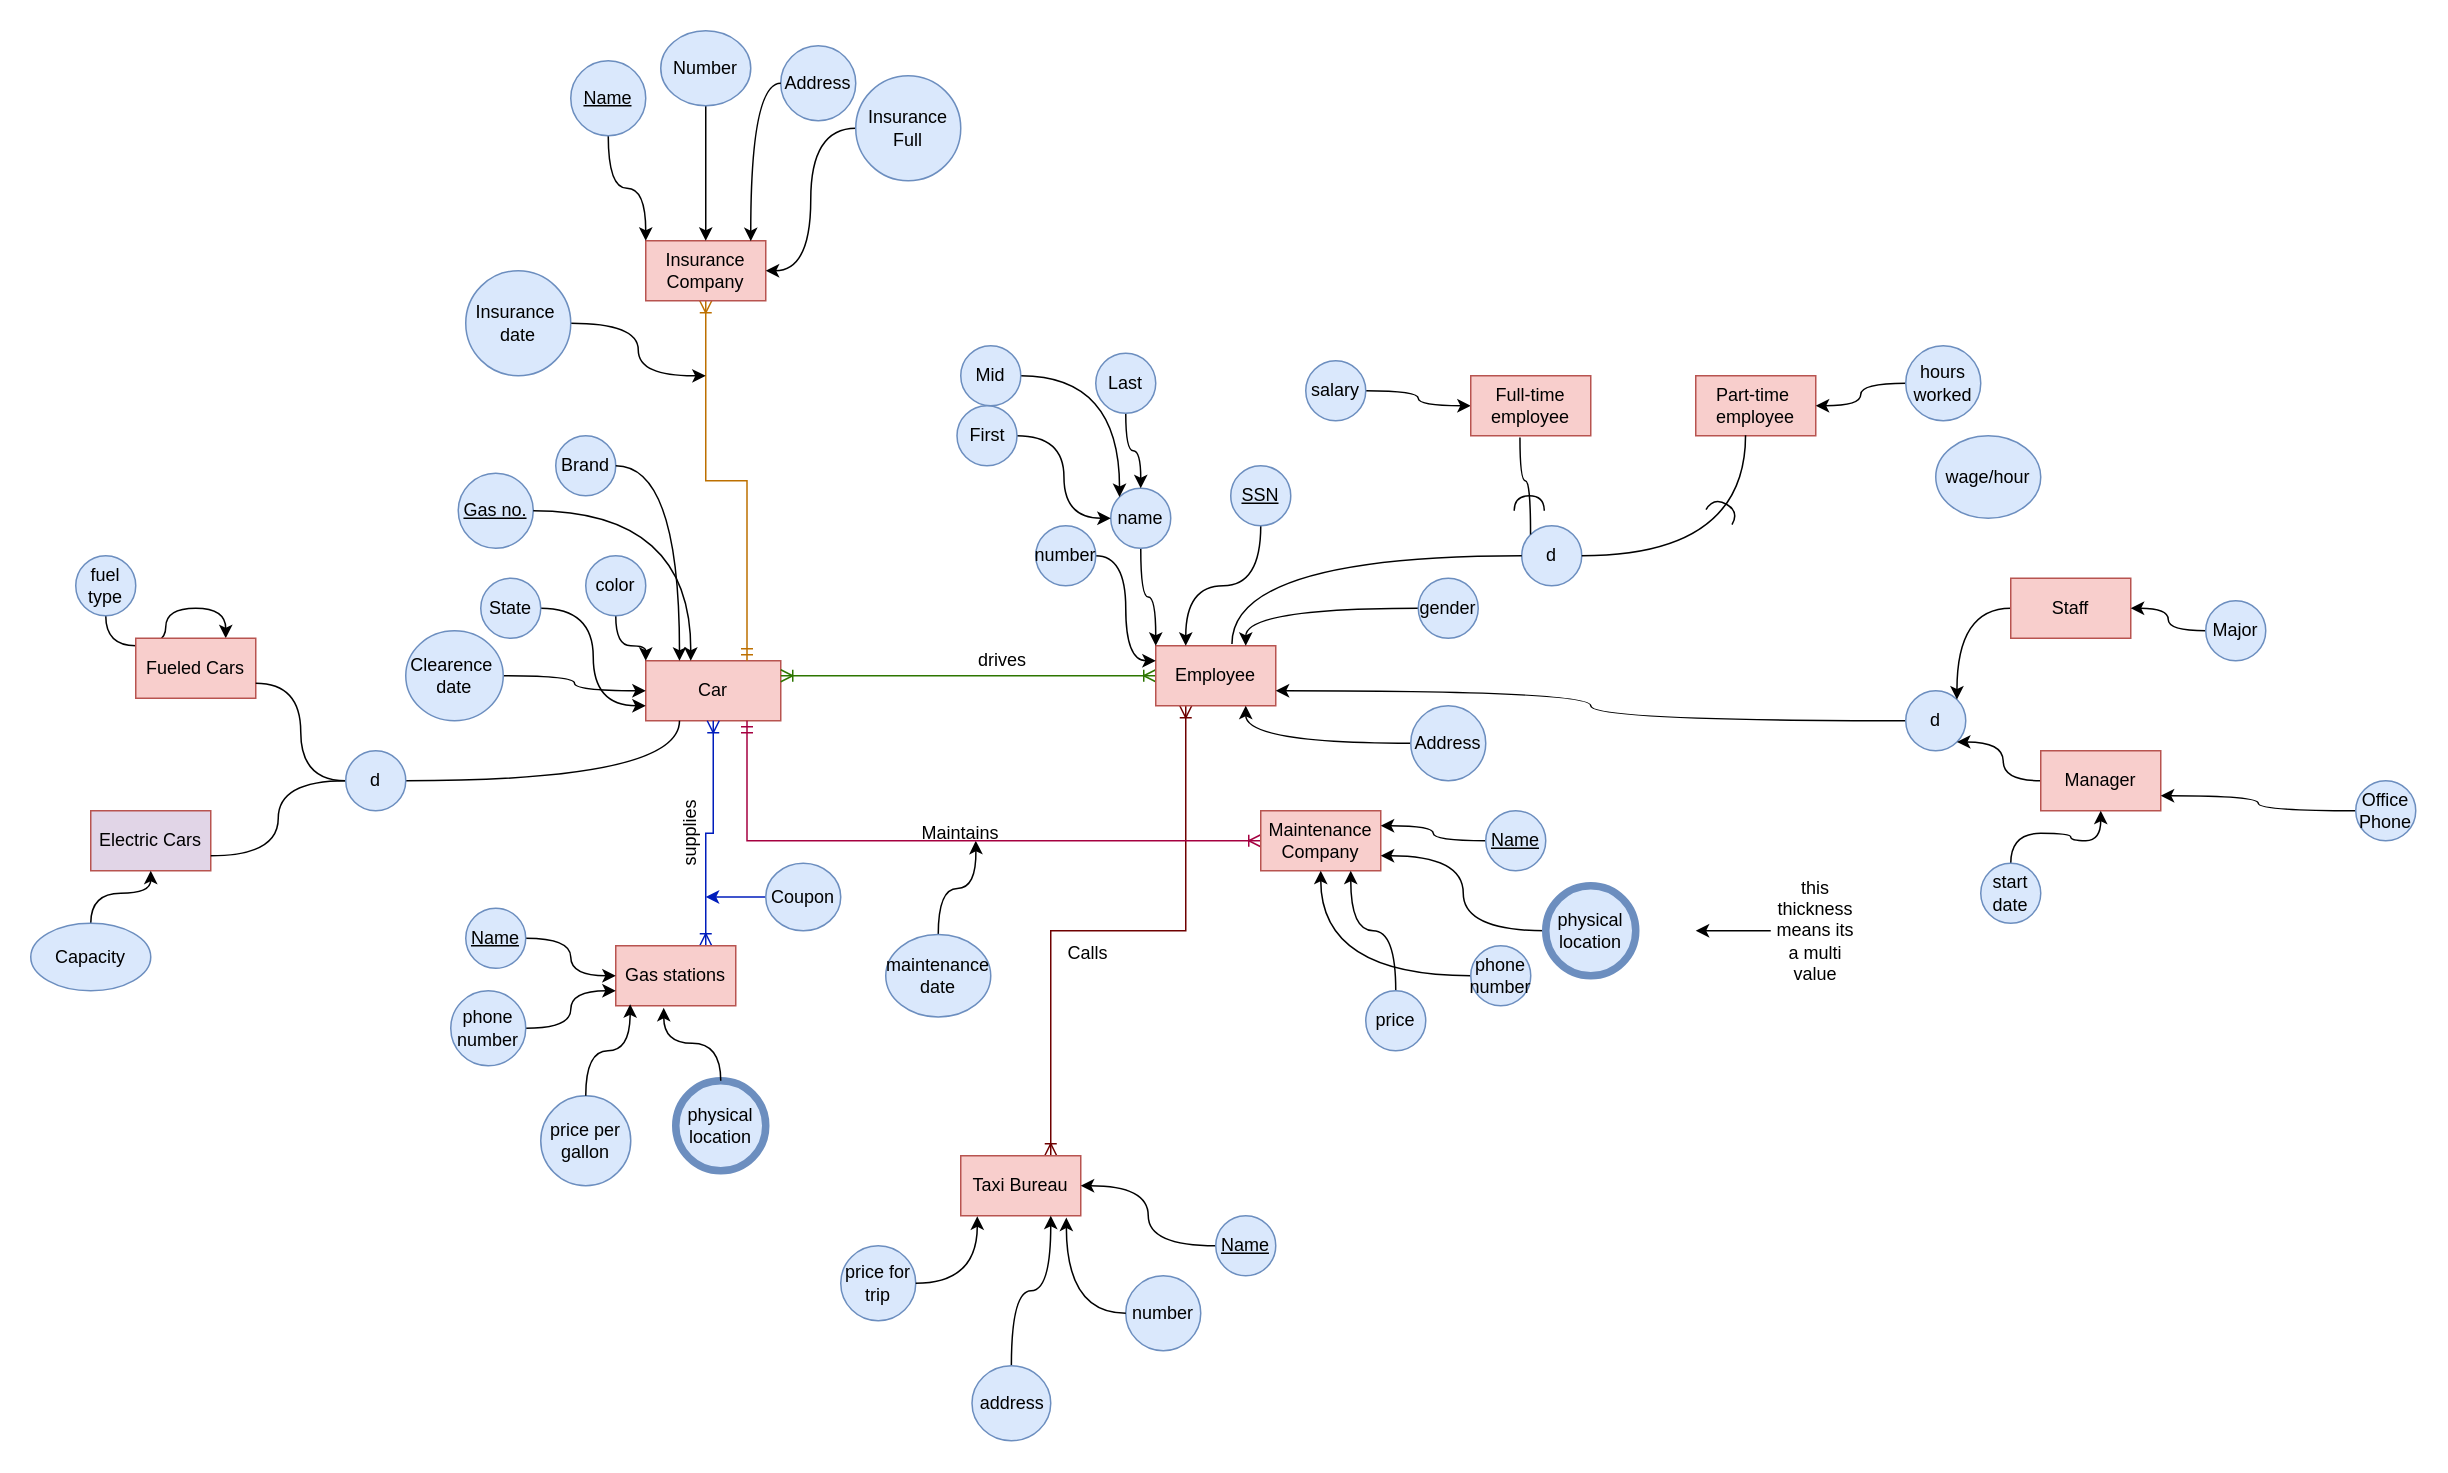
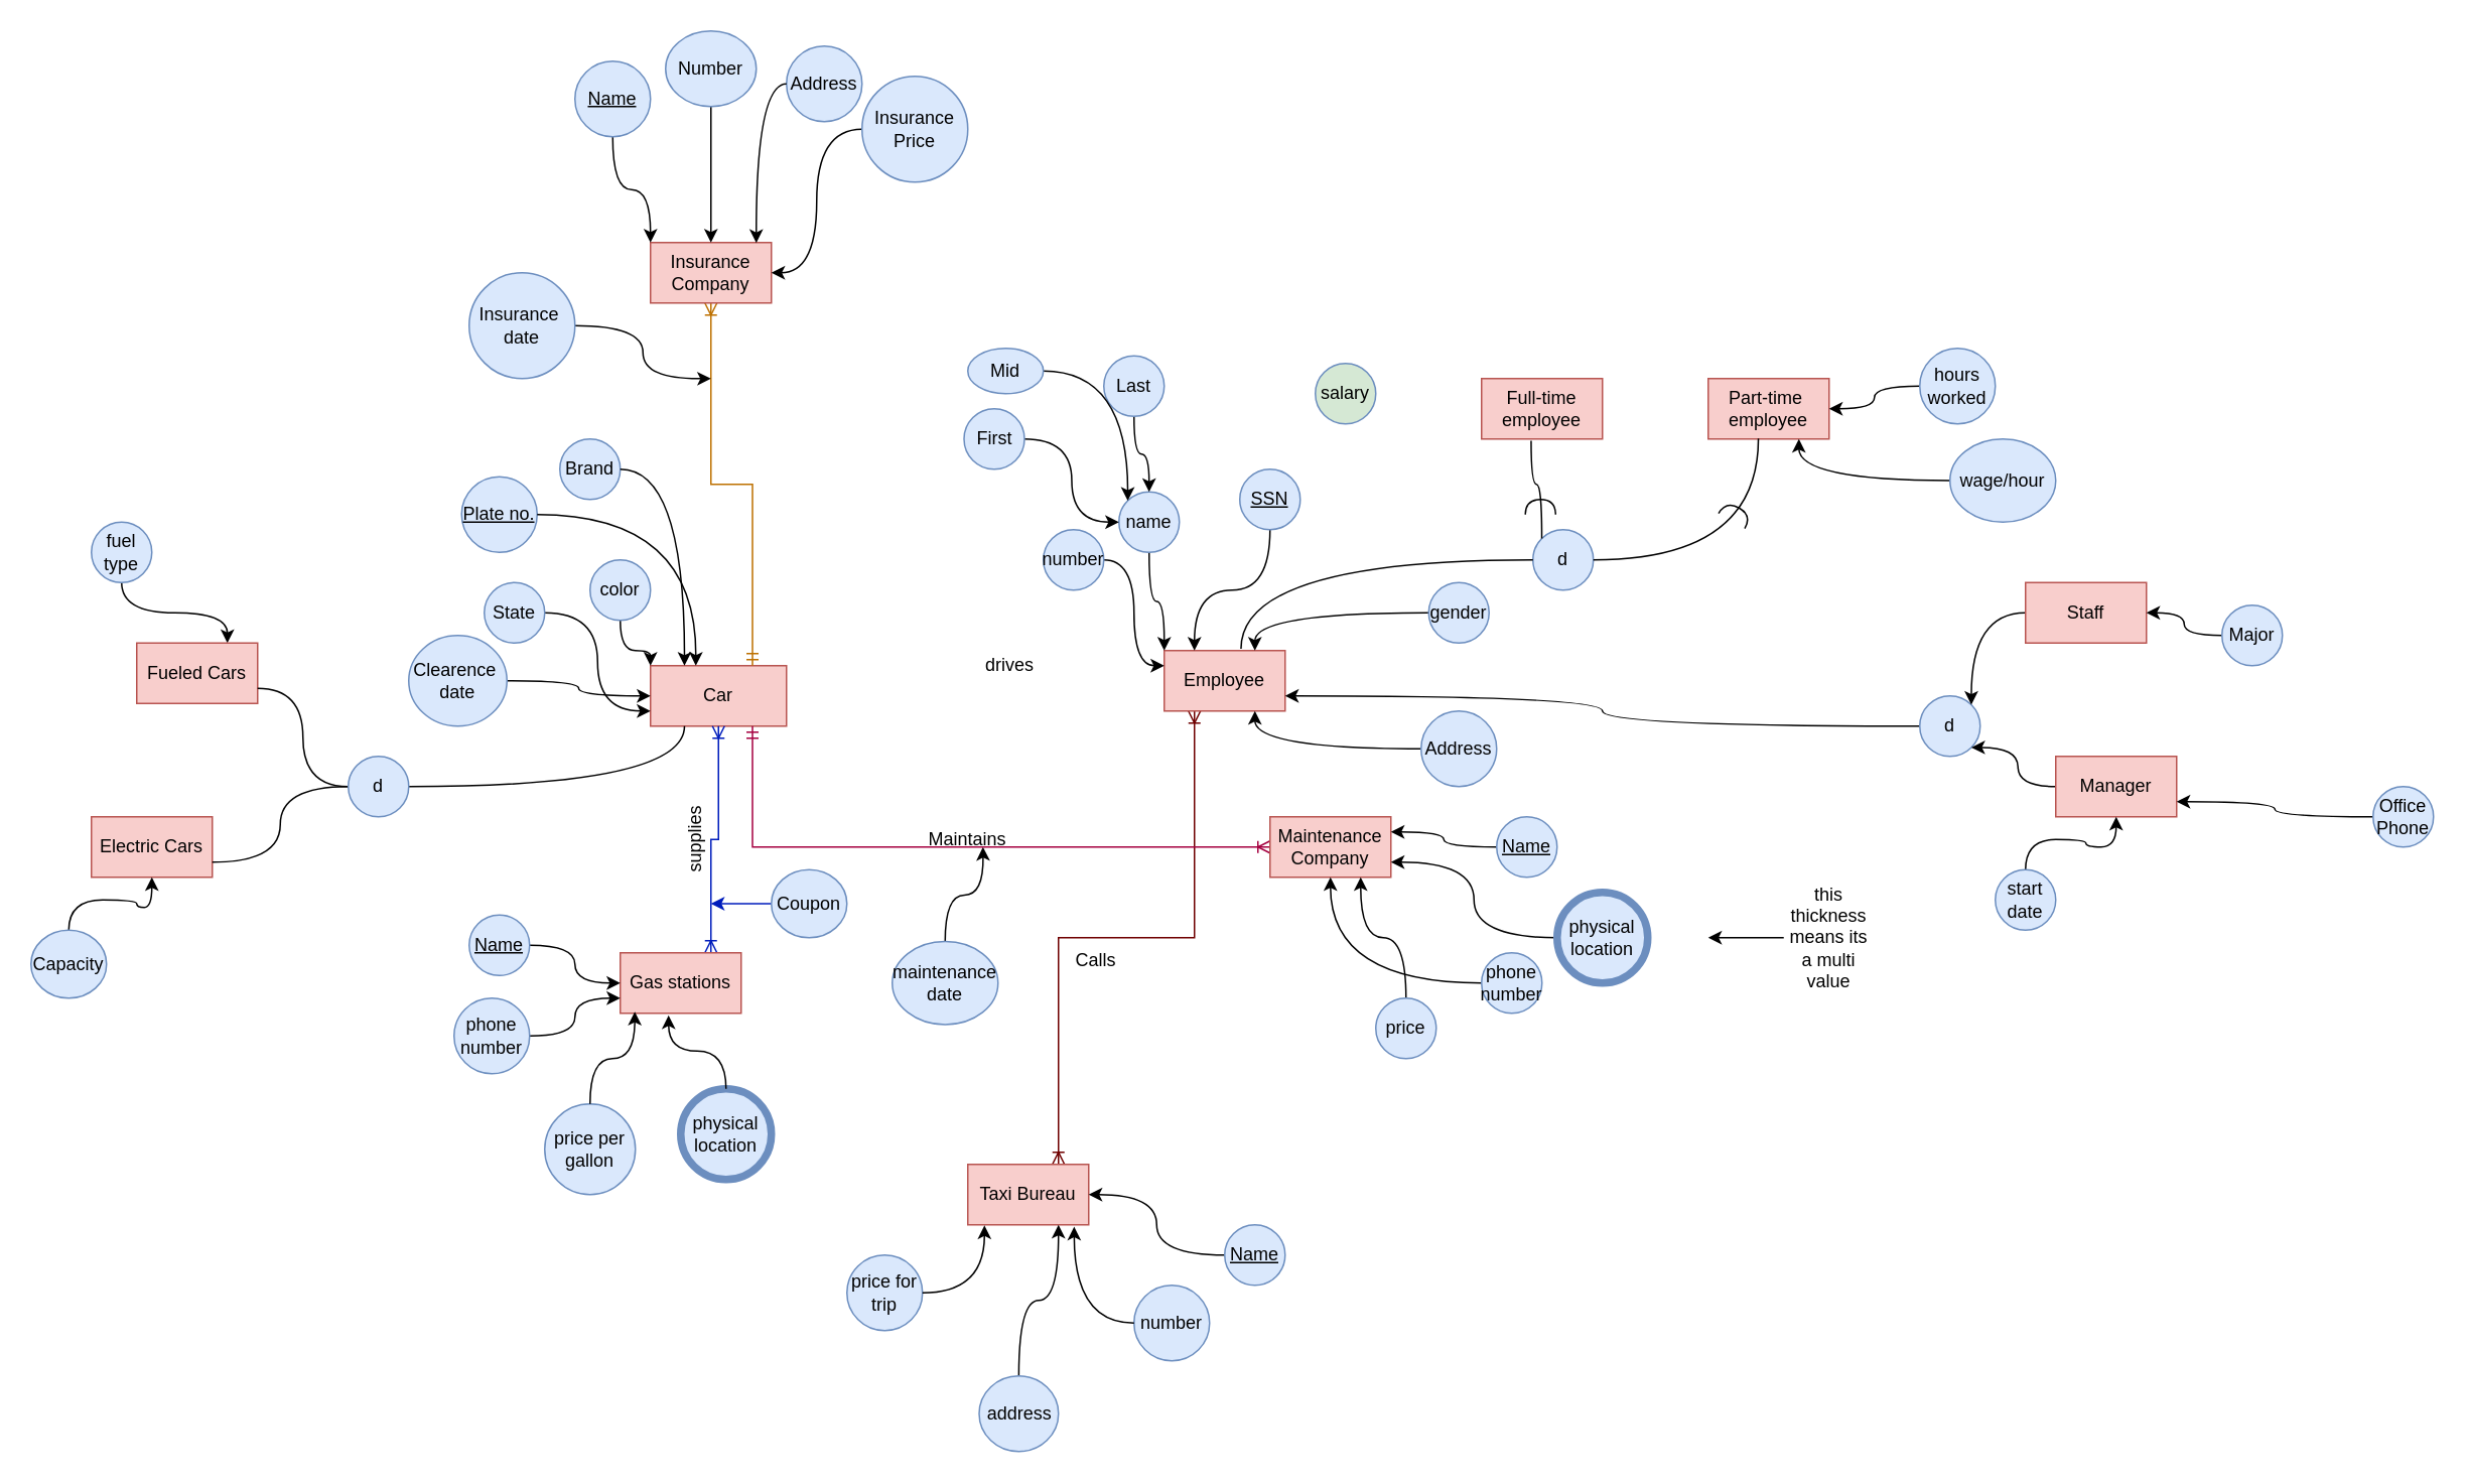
- <mxCell id="108" value="Insurance&lt;br&gt;Full" style="ellipse;whiteSpace=wrap;html=1;fillColor=#dae8fc;strokeColor=#6c8ebf;" parent="1" vertex="1"><mxGeometry x="570" y="50" width="70" height="70" as="geometry" /></mxCell>
+ <mxCell id="108" value="Insurance&lt;br&gt;Price" style="ellipse;whiteSpace=wrap;html=1;fillColor=#dae8fc;strokeColor=#6c8ebf;" parent="1" vertex="1"><mxGeometry x="570" y="50" width="70" height="70" as="geometry" /></mxCell>
- <mxCell id="82" value="Mid" style="ellipse;whiteSpace=wrap;html=1;fillColor=#dae8fc;strokeColor=#6c8ebf;" parent="1" vertex="1"><mxGeometry x="640" width="40" height="40" as="geometry" y="230" /></mxCell>
+ <mxCell id="82" value="Mid" style="ellipse;whiteSpace=wrap;html=1;fillColor=#dae8fc;strokeColor=#6c8ebf;" parent="1" vertex="1"><mxGeometry x="640" y="230" width="50" height="30" as="geometry" /></mxCell>
- <mxCell id="19" value="salary" style="ellipse;whiteSpace=wrap;html=1;fillColor=#dae8fc;strokeColor=#6c8ebf;" parent="1" vertex="1"><mxGeometry x="870" y="240" width="40" height="40" as="geometry" /></mxCell>
+ <mxCell id="19" value="salary" style="ellipse;whiteSpace=wrap;html=1;fillColor=#d5e8d4;strokeColor=#6c8ebf;" parent="1" vertex="1"><mxGeometry x="870" y="240" width="40" height="40" as="geometry" /></mxCell>
- <mxCell id="18" style="edgeStyle=orthogonalEdgeStyle;rounded=0;orthogonalLoop=1;jettySize=auto;html=1;entryX=0;entryY=0.5;entryDx=0;entryDy=0;curved=1;" parent="1" source="19" target="60" edge="1"><mxGeometry relative="1" as="geometry" /></mxCell>
+ <mxCell id="87" style="edgeStyle=orthogonalEdgeStyle;rounded=0;orthogonalLoop=1;jettySize=auto;html=1;entryX=0.75;entryY=1;entryDx=0;entryDy=0;curved=1;" parent="1" source="88" target="61" edge="1"><mxGeometry relative="1" as="geometry" /></mxCell>
- <mxCell id="7" value="&lt;u&gt;Gas no.&lt;/u&gt;" style="ellipse;whiteSpace=wrap;html=1;fillColor=#dae8fc;strokeColor=#6c8ebf;" parent="1" vertex="1"><mxGeometry x="305" y="315" width="50" height="50" as="geometry" /></mxCell>
+ <mxCell id="7" value="&lt;u&gt;Plate no.&lt;/u&gt;" style="ellipse;whiteSpace=wrap;html=1;fillColor=#dae8fc;strokeColor=#6c8ebf;" parent="1" vertex="1"><mxGeometry x="305" y="315" width="50" height="50" as="geometry" /></mxCell>
- <mxCell id="59" value="fuel type" style="ellipse;whiteSpace=wrap;html=1;fillColor=#dae8fc;strokeColor=#6c8ebf;" parent="1" vertex="1"><mxGeometry x="50" y="370" width="40" height="40" as="geometry" /></mxCell>
+ <mxCell id="59" value="fuel type" style="ellipse;whiteSpace=wrap;html=1;fillColor=#dae8fc;strokeColor=#6c8ebf;" parent="1" vertex="1"><mxGeometry x="60" y="345" width="40" height="40" as="geometry" /></mxCell>
- <mxCell id="11" style="edgeStyle=orthogonalEdgeStyle;rounded=0;orthogonalLoop=1;jettySize=auto;html=1;entryX=1;entryY=0.25;entryDx=0;entryDy=0;startArrow=ERoneToMany;startFill=0;endArrow=ERoneToMany;endFill=0;fillColor=#60a917;strokeColor=#2D7600;" parent="1" source="13" target="2" edge="1"><mxGeometry relative="1" as="geometry" /></mxCell>
- <mxCell id="72" value="Electric Cars" style="rounded=0;whiteSpace=wrap;html=1;fillColor=#e1d5e7;strokeColor=#b85450;" parent="1" vertex="1"><mxGeometry x="60" y="540" width="80" height="40" as="geometry" /></mxCell>
+ <mxCell id="72" value="Electric Cars" style="rounded=0;whiteSpace=wrap;html=1;fillColor=#f8cecc;strokeColor=#b85450;" parent="1" vertex="1"><mxGeometry x="60" y="540" width="80" height="40" as="geometry" /></mxCell>
- <mxCell id="78" value="Capacity" style="ellipse;whiteSpace=wrap;html=1;fillColor=#dae8fc;strokeColor=#6c8ebf;" parent="1" vertex="1"><mxGeometry x="20" y="615" width="80" height="45" as="geometry" /></mxCell>
+ <mxCell id="78" value="Capacity" style="ellipse;whiteSpace=wrap;html=1;fillColor=#dae8fc;strokeColor=#6c8ebf;" parent="1" vertex="1"><mxGeometry x="20" y="615" width="50" height="45" as="geometry" /></mxCell>
